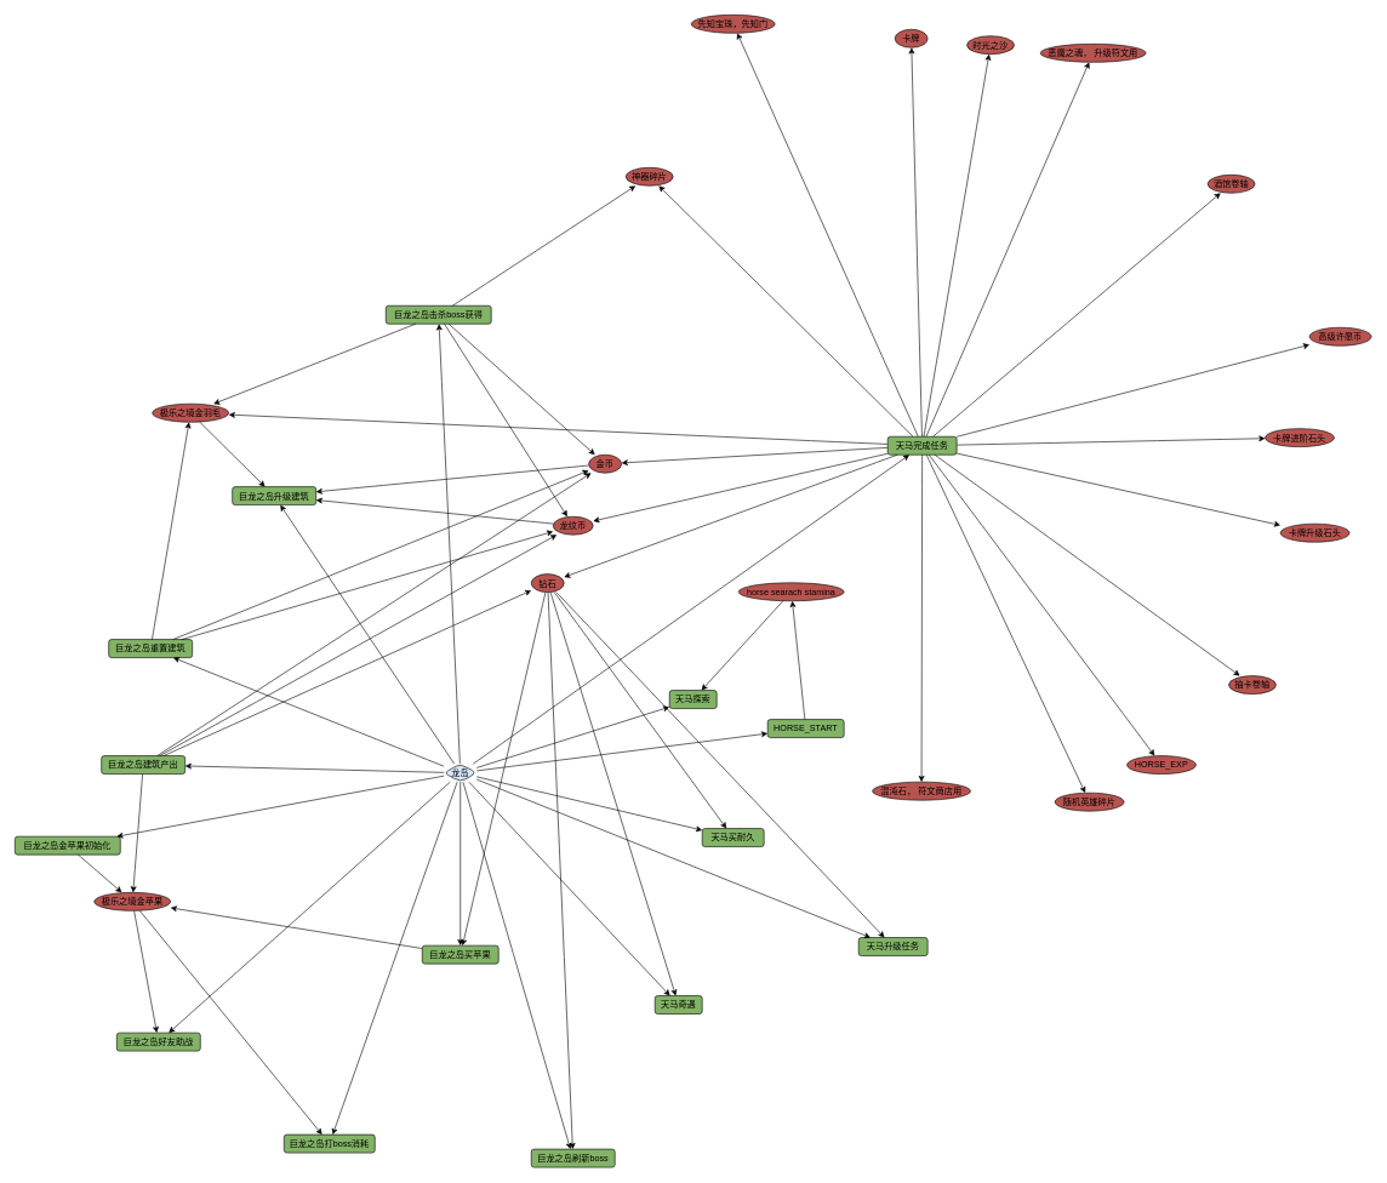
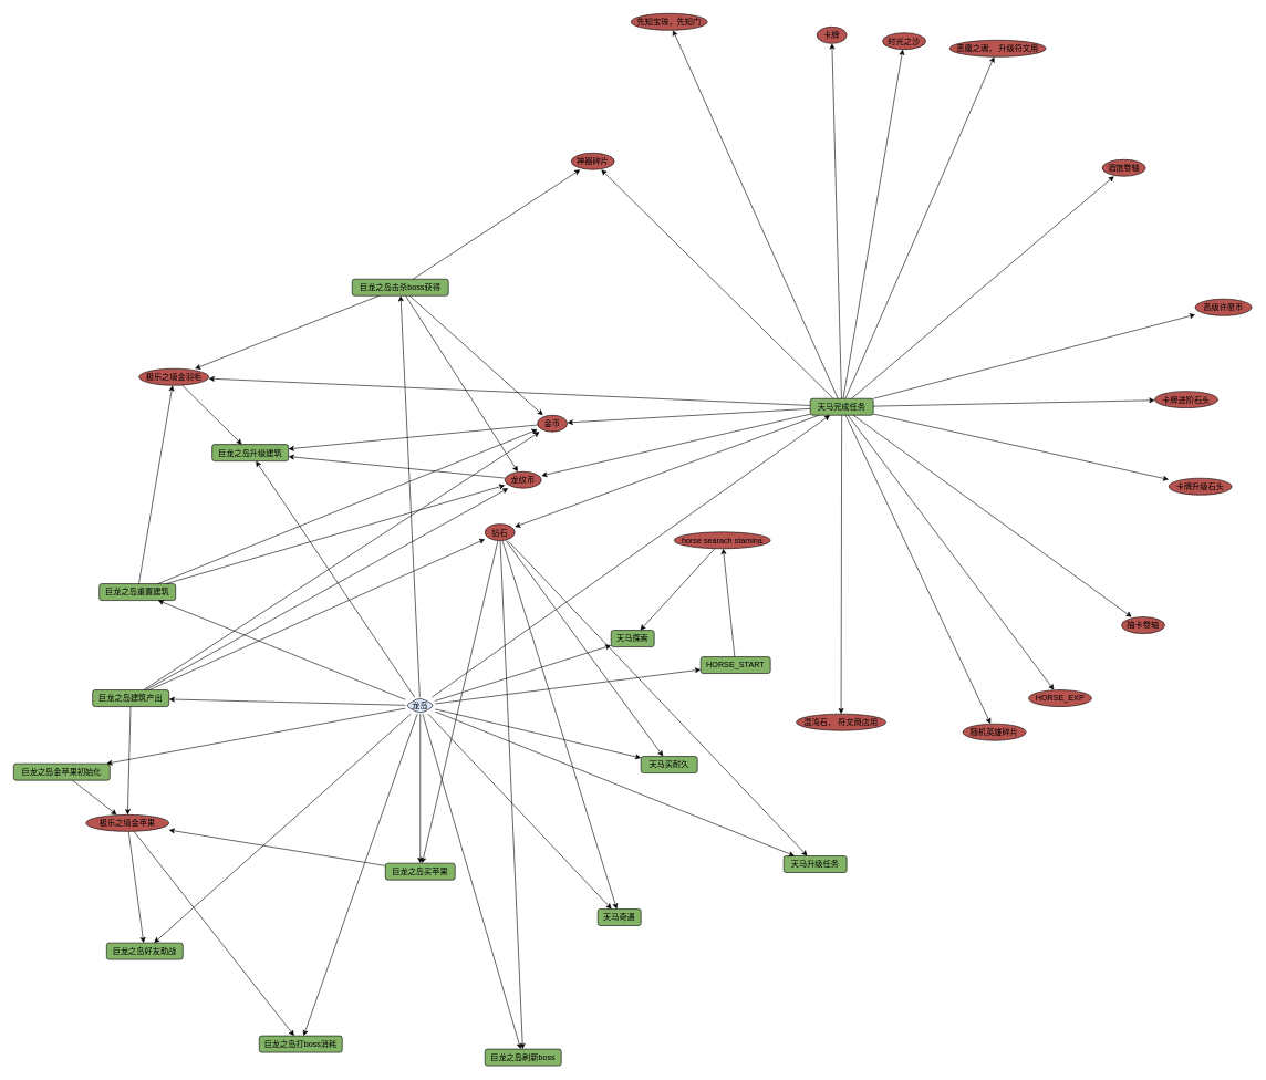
- <mxCell id="2" value="极乐之境金苹果" style="whiteSpace=wrap;html=1;rounded=1;fillColor=#b85450;strokeColor=#000000;shape=ellipse;" vertex="1" parent="1"><mxGeometry x="129" y="1227" width="105" height="25" as="geometry" /></mxCell>
+ <mxCell id="2" value="极乐之境金苹果" style="whiteSpace=wrap;html=1;rounded=1;fillColor=#b85450;strokeColor=#000000;shape=ellipse;" vertex="1" parent="1"><mxGeometry x="129" y="1227" width="125" height="25" as="geometry" /></mxCell>
